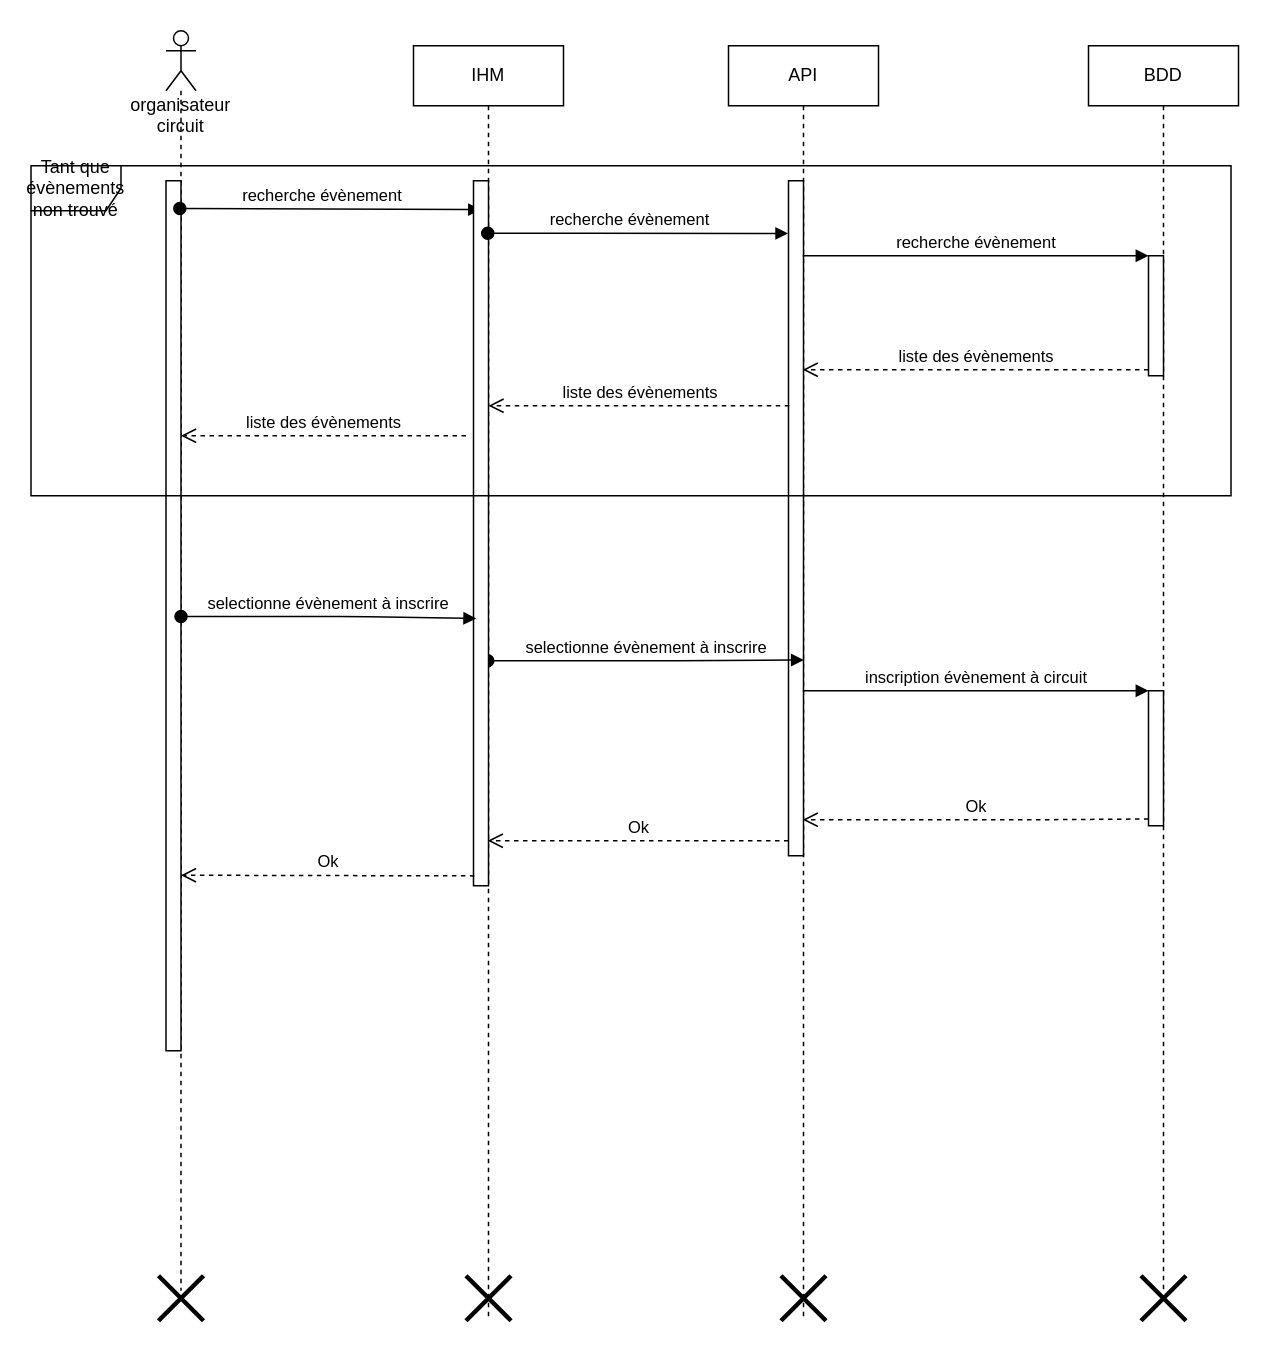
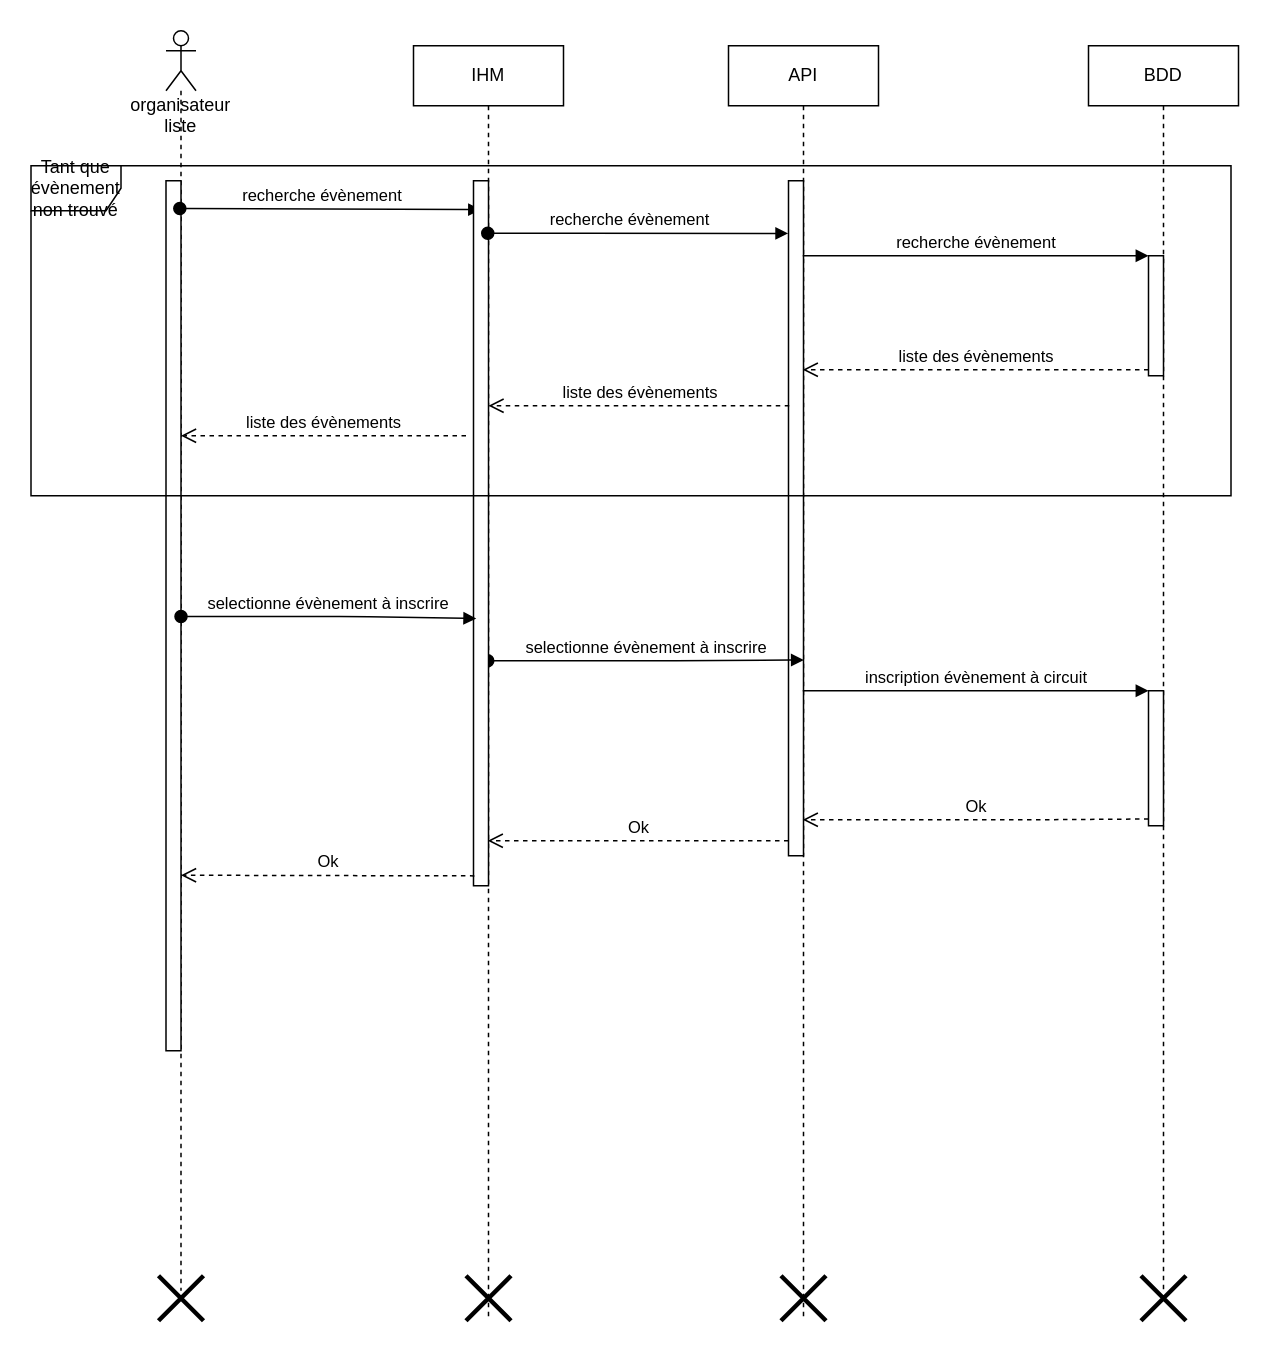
- <mxCell id="2" value="organisateur circuit" style="shape=umlLifeline;participant=umlActor;perimeter=lifelinePerimeter;whiteSpace=wrap;html=1;container=1;collapsible=0;recursiveResize=0;verticalAlign=top;spacingTop=36;outlineConnect=0;" parent="1" vertex="1"><mxGeometry x="110" y="20" width="20" height="840" as="geometry" /></mxCell>
+ <mxCell id="2" value="organisateur liste" style="shape=umlLifeline;participant=umlActor;perimeter=lifelinePerimeter;whiteSpace=wrap;html=1;container=1;collapsible=0;recursiveResize=0;verticalAlign=top;spacingTop=36;outlineConnect=0;" parent="1" vertex="1"><mxGeometry x="110" y="20" width="20" height="840" as="geometry" /></mxCell>
- <mxCell id="25" value="Tant que évènements non trouvé" style="shape=umlFrame;whiteSpace=wrap;html=1;" vertex="1" parent="1"><mxGeometry x="20" y="110" width="800" height="220" as="geometry" /></mxCell>
+ <mxCell id="25" value="Tant que évènement non trouvé" style="shape=umlFrame;whiteSpace=wrap;html=1;" vertex="1" parent="1"><mxGeometry x="20" y="110" width="800" height="220" as="geometry" /></mxCell>
